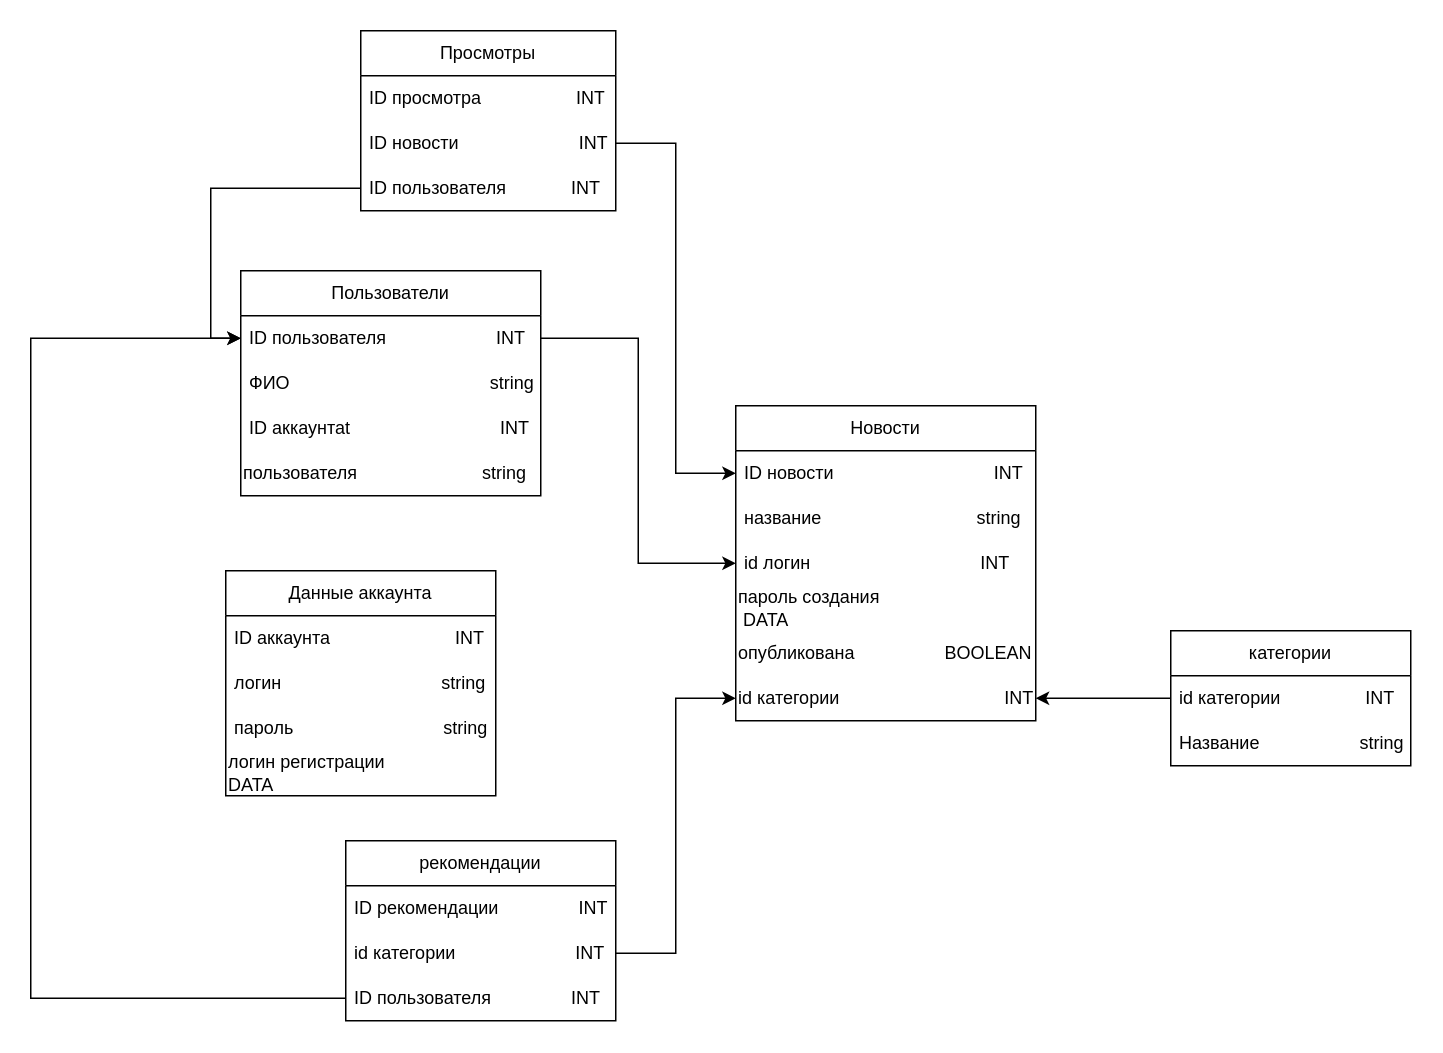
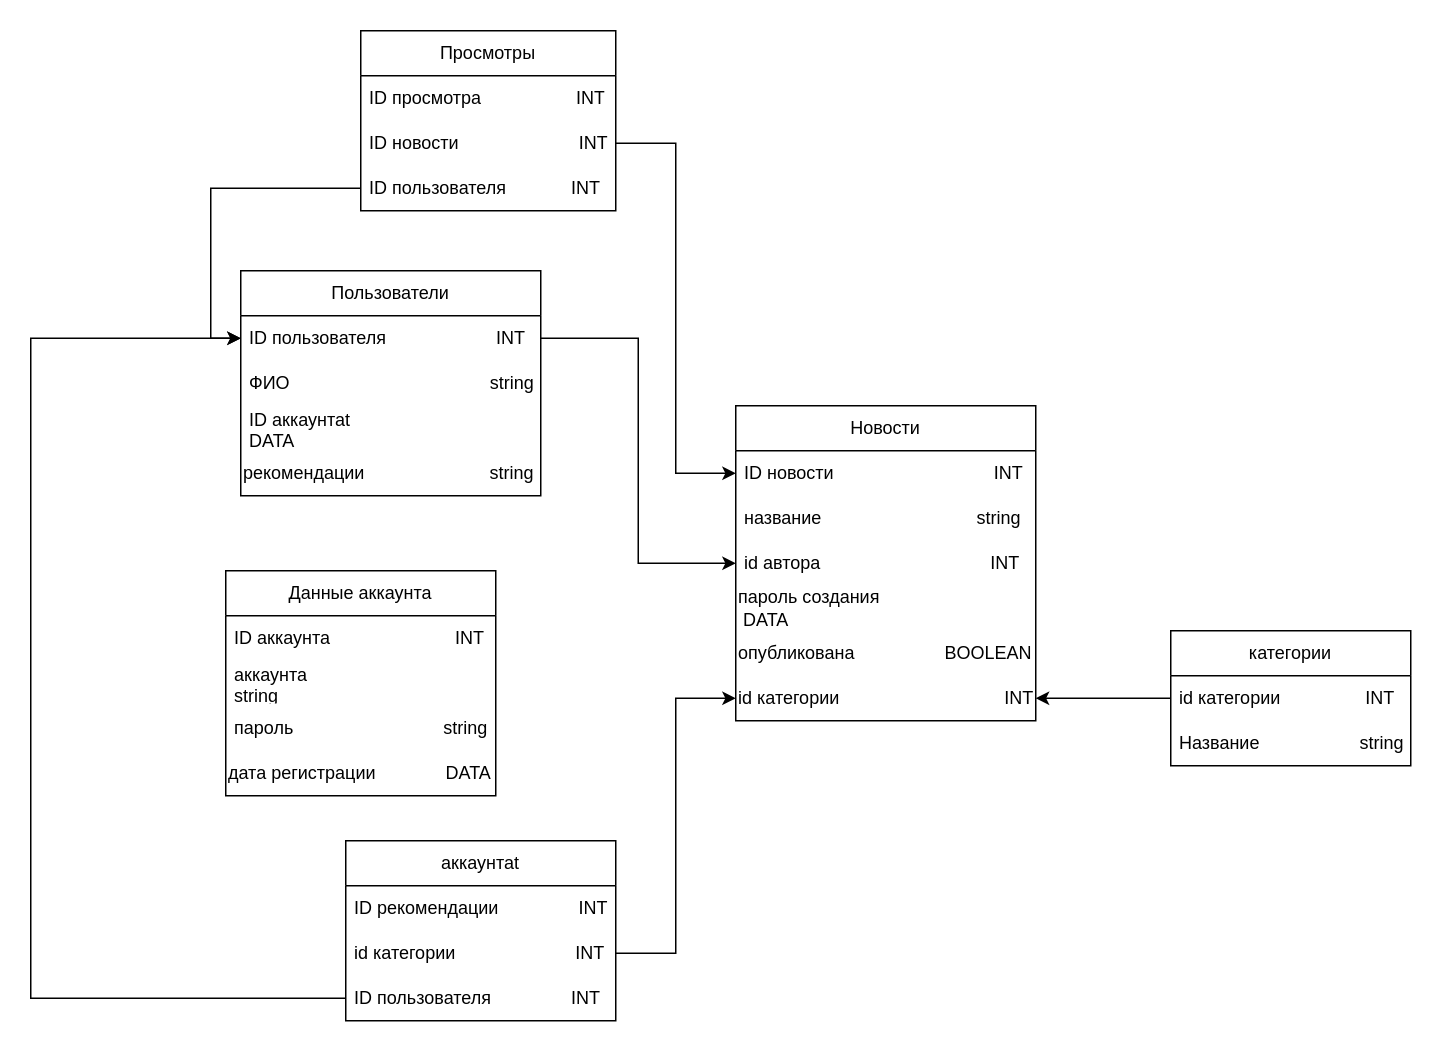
- <mxCell id="5" value="ID аккаунтаt&amp;nbsp; &amp;nbsp; &amp;nbsp; &amp;nbsp; &amp;nbsp; &amp;nbsp; &amp;nbsp; &amp;nbsp; &amp;nbsp; &amp;nbsp; &amp;nbsp; &amp;nbsp; &amp;nbsp; &amp;nbsp; &amp;nbsp; INT" style="text;strokeColor=none;fillColor=none;align=left;verticalAlign=middle;spacingLeft=4;spacingRight=4;overflow=hidden;points=[[0,0.5],[1,0.5]];portConstraint=eastwest;rotatable=0;whiteSpace=wrap;html=1;" parent="2" vertex="1"><mxGeometry y="90" width="200" height="30" as="geometry" /></mxCell>
+ <mxCell id="5" value="ID аккаунтаt&amp;nbsp; &amp;nbsp; &amp;nbsp; &amp;nbsp; &amp;nbsp; &amp;nbsp; &amp;nbsp; &amp;nbsp; &amp;nbsp; &amp;nbsp; &amp;nbsp; &amp;nbsp; &amp;nbsp; &amp;nbsp; &amp;nbsp; DATA" style="text;strokeColor=none;fillColor=none;align=left;verticalAlign=middle;spacingLeft=4;spacingRight=4;overflow=hidden;points=[[0,0.5],[1,0.5]];portConstraint=eastwest;rotatable=0;whiteSpace=wrap;html=1;" parent="2" vertex="1"><mxGeometry y="90" width="200" height="30" as="geometry" /></mxCell>
- <mxCell id="6" value="пользователя&amp;nbsp; &amp;nbsp; &amp;nbsp; &amp;nbsp; &amp;nbsp; &amp;nbsp; &amp;nbsp; &amp;nbsp; &amp;nbsp; &amp;nbsp; &amp;nbsp; &amp;nbsp; &amp;nbsp;string" style="text;html=1;align=left;verticalAlign=middle;whiteSpace=wrap;rounded=0;" parent="2" vertex="1"><mxGeometry y="120" width="200" height="30" as="geometry" /></mxCell>
+ <mxCell id="6" value="рекомендации&amp;nbsp; &amp;nbsp; &amp;nbsp; &amp;nbsp; &amp;nbsp; &amp;nbsp; &amp;nbsp; &amp;nbsp; &amp;nbsp; &amp;nbsp; &amp;nbsp; &amp;nbsp; &amp;nbsp;string" style="text;html=1;align=left;verticalAlign=middle;whiteSpace=wrap;rounded=0;" parent="2" vertex="1"><mxGeometry y="120" width="200" height="30" as="geometry" /></mxCell>
- <mxCell id="15" value="id логин&amp;nbsp; &amp;nbsp; &amp;nbsp; &amp;nbsp; &amp;nbsp; &amp;nbsp; &amp;nbsp; &amp;nbsp; &amp;nbsp; &amp;nbsp; &amp;nbsp; &amp;nbsp; &amp;nbsp; &amp;nbsp; &amp;nbsp; &amp;nbsp; &amp;nbsp; INT" style="text;strokeColor=none;fillColor=none;align=left;verticalAlign=middle;spacingLeft=4;spacingRight=4;overflow=hidden;points=[[0,0.5],[1,0.5]];portConstraint=eastwest;rotatable=0;whiteSpace=wrap;html=1;" parent="12" vertex="1"><mxGeometry y="90" width="200" height="30" as="geometry" /></mxCell>
+ <mxCell id="15" value="id автора&amp;nbsp; &amp;nbsp; &amp;nbsp; &amp;nbsp; &amp;nbsp; &amp;nbsp; &amp;nbsp; &amp;nbsp; &amp;nbsp; &amp;nbsp; &amp;nbsp; &amp;nbsp; &amp;nbsp; &amp;nbsp; &amp;nbsp; &amp;nbsp; &amp;nbsp; INT" style="text;strokeColor=none;fillColor=none;align=left;verticalAlign=middle;spacingLeft=4;spacingRight=4;overflow=hidden;points=[[0,0.5],[1,0.5]];portConstraint=eastwest;rotatable=0;whiteSpace=wrap;html=1;" parent="12" vertex="1"><mxGeometry y="90" width="200" height="30" as="geometry" /></mxCell>
- <mxCell id="9" value="логин&amp;nbsp; &amp;nbsp; &amp;nbsp; &amp;nbsp; &amp;nbsp; &amp;nbsp; &amp;nbsp; &amp;nbsp; &amp;nbsp; &amp;nbsp; &amp;nbsp; &amp;nbsp; &amp;nbsp; &amp;nbsp; &amp;nbsp; &amp;nbsp; string" style="text;strokeColor=none;fillColor=none;align=left;verticalAlign=middle;spacingLeft=4;spacingRight=4;overflow=hidden;points=[[0,0.5],[1,0.5]];portConstraint=eastwest;rotatable=0;whiteSpace=wrap;html=1;" parent="7" vertex="1"><mxGeometry y="60" width="180" height="30" as="geometry" /></mxCell>
+ <mxCell id="9" value="аккаунта&amp;nbsp; &amp;nbsp; &amp;nbsp; &amp;nbsp; &amp;nbsp; &amp;nbsp; &amp;nbsp; &amp;nbsp; &amp;nbsp; &amp;nbsp; &amp;nbsp; &amp;nbsp; &amp;nbsp; &amp;nbsp; &amp;nbsp; &amp;nbsp; string" style="text;strokeColor=none;fillColor=none;align=left;verticalAlign=middle;spacingLeft=4;spacingRight=4;overflow=hidden;points=[[0,0.5],[1,0.5]];portConstraint=eastwest;rotatable=0;whiteSpace=wrap;html=1;" parent="7" vertex="1"><mxGeometry y="60" width="180" height="30" as="geometry" /></mxCell>
- <mxCell id="11" value="логин регистрации&amp;nbsp; &amp;nbsp; &amp;nbsp; &amp;nbsp; &amp;nbsp; &amp;nbsp; &amp;nbsp; DATA" style="text;html=1;align=left;verticalAlign=middle;whiteSpace=wrap;rounded=0;" parent="7" vertex="1"><mxGeometry y="120" width="180" height="30" as="geometry" /></mxCell>
+ <mxCell id="11" value="дата регистрации&amp;nbsp; &amp;nbsp; &amp;nbsp; &amp;nbsp; &amp;nbsp; &amp;nbsp; &amp;nbsp; DATA" style="text;html=1;align=left;verticalAlign=middle;whiteSpace=wrap;rounded=0;" parent="7" vertex="1"><mxGeometry y="120" width="180" height="30" as="geometry" /></mxCell>
- <mxCell id="30" value="рекомендации" style="swimlane;fontStyle=0;childLayout=stackLayout;horizontal=1;startSize=30;horizontalStack=0;resizeParent=1;resizeParentMax=0;resizeLast=0;collapsible=1;marginBottom=0;whiteSpace=wrap;html=1;" parent="1" vertex="1"><mxGeometry x="230" y="560" width="180" height="120" as="geometry" /></mxCell>
+ <mxCell id="30" value="аккаунтаt" style="swimlane;fontStyle=0;childLayout=stackLayout;horizontal=1;startSize=30;horizontalStack=0;resizeParent=1;resizeParentMax=0;resizeLast=0;collapsible=1;marginBottom=0;whiteSpace=wrap;html=1;" parent="1" vertex="1"><mxGeometry x="230" y="560" width="180" height="120" as="geometry" /></mxCell>
